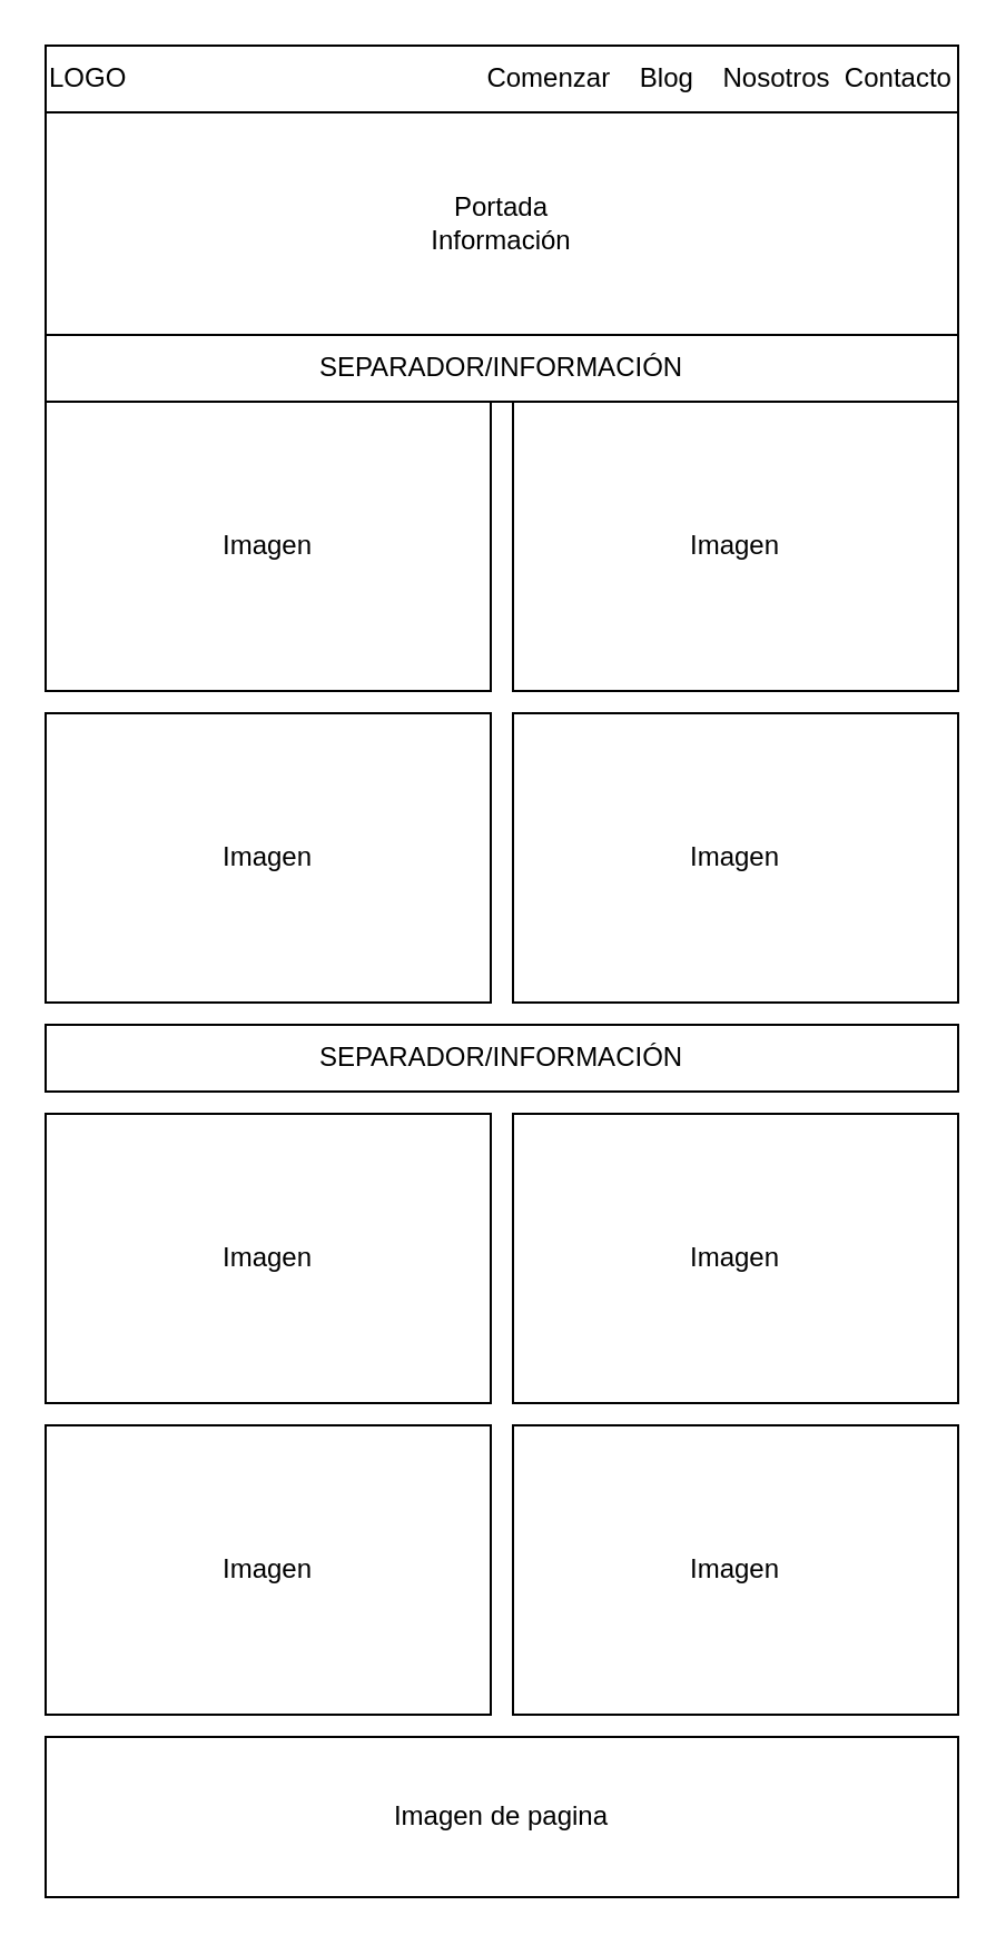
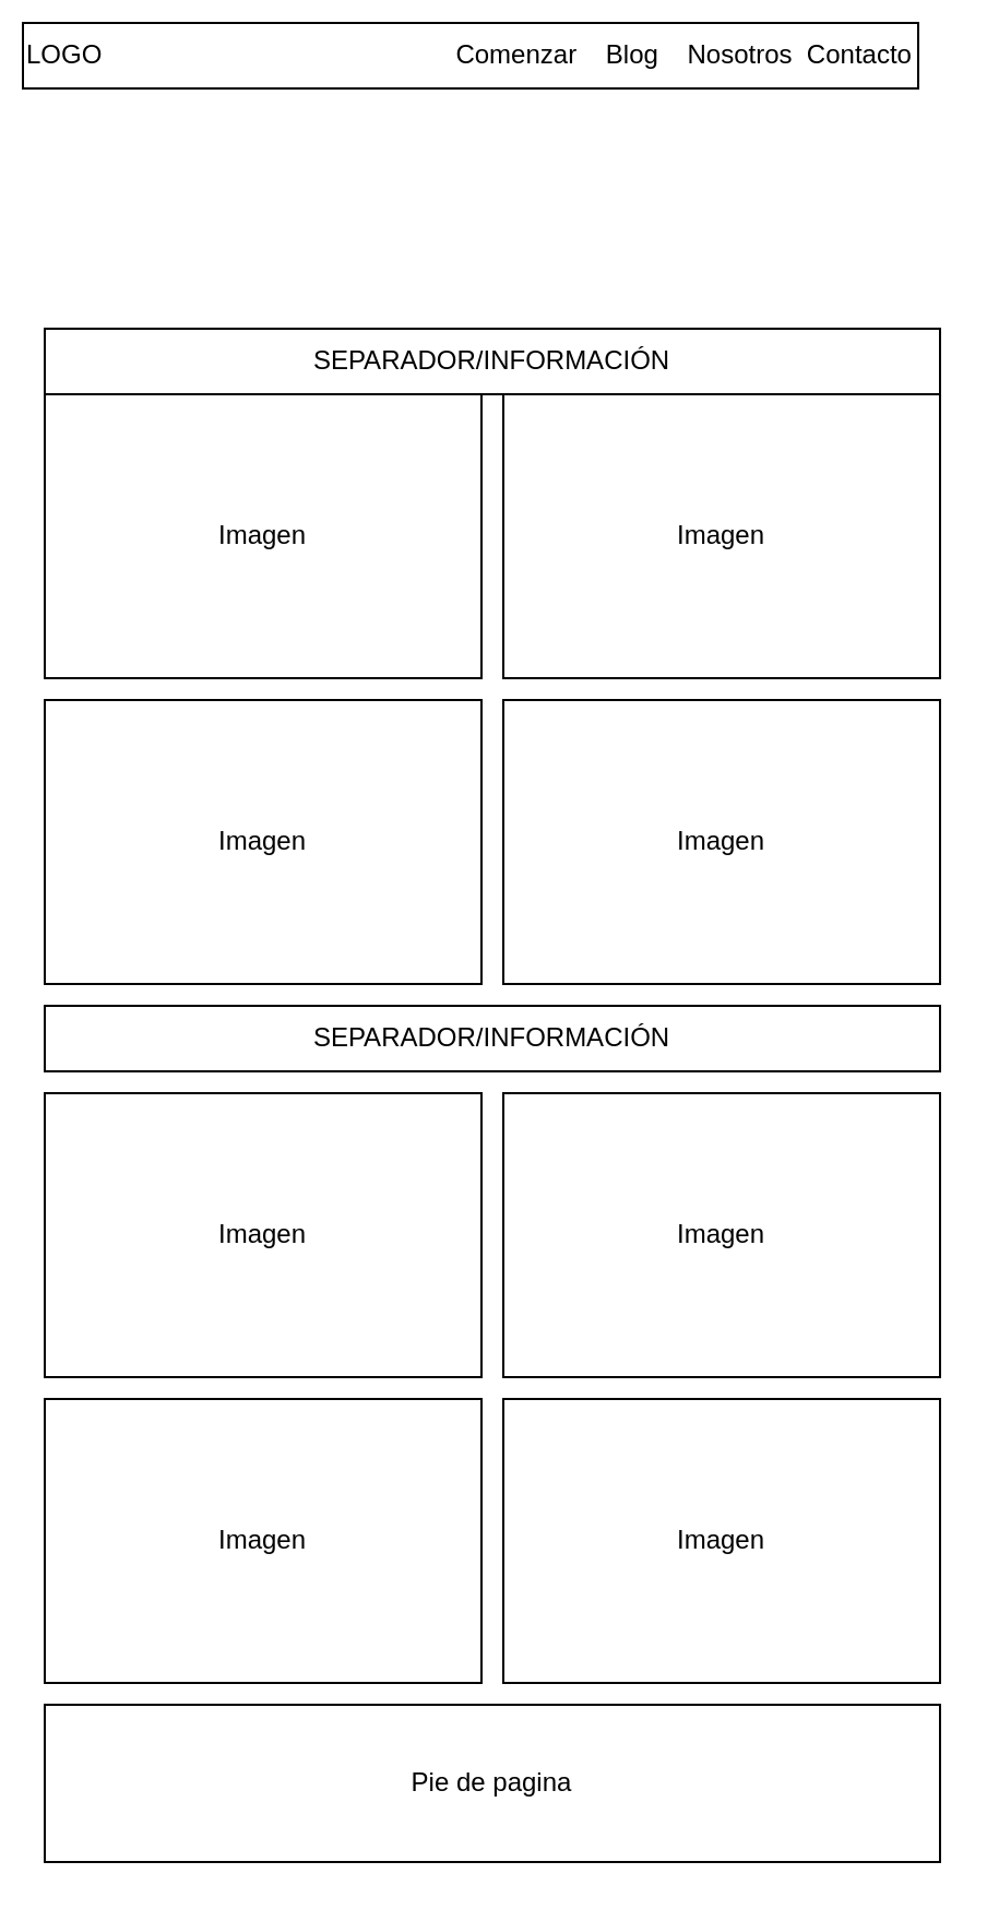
- <mxCell id="2" value="LOGO&amp;nbsp; &amp;nbsp;&lt;span style=&quot;white-space: pre&quot;&gt;&#09;&lt;/span&gt;&lt;span style=&quot;white-space: pre&quot;&gt;&#09;&lt;/span&gt;&lt;span style=&quot;white-space: pre&quot;&gt;&#09;&lt;/span&gt;&lt;span style=&quot;white-space: pre&quot;&gt;&#09;&lt;/span&gt;&lt;span style=&quot;white-space: pre&quot;&gt;&#09;&lt;/span&gt;&lt;span style=&quot;white-space: pre&quot;&gt;&#09;&lt;/span&gt; &amp;nbsp; Comenzar&amp;nbsp; &amp;nbsp; Blog&amp;nbsp; &amp;nbsp; Nosotros&amp;nbsp; Contacto" style="rounded=0;whiteSpace=wrap;html=1;align=left;" parent="1" vertex="1"><mxGeometry width="410" height="30" as="geometry" x="20" y="20" /></mxCell>
+ <mxCell id="2" value="LOGO&amp;nbsp; &amp;nbsp;&lt;span style=&quot;white-space: pre&quot;&gt;&#09;&lt;/span&gt;&lt;span style=&quot;white-space: pre&quot;&gt;&#09;&lt;/span&gt;&lt;span style=&quot;white-space: pre&quot;&gt;&#09;&lt;/span&gt;&lt;span style=&quot;white-space: pre&quot;&gt;&#09;&lt;/span&gt;&lt;span style=&quot;white-space: pre&quot;&gt;&#09;&lt;/span&gt;&lt;span style=&quot;white-space: pre&quot;&gt;&#09;&lt;/span&gt; &amp;nbsp; Comenzar&amp;nbsp; &amp;nbsp; Blog&amp;nbsp; &amp;nbsp; Nosotros&amp;nbsp; Contacto" style="rounded=0;whiteSpace=wrap;html=1;align=left;" parent="1" vertex="1"><mxGeometry x="10" y="10" width="410" height="30" as="geometry" /></mxCell>
- <mxCell id="3" value="Portada&lt;br&gt;Información" style="rounded=0;whiteSpace=wrap;html=1;" parent="1" vertex="1"><mxGeometry y="50" width="410" height="100" as="geometry" x="20" /></mxCell>
- <mxCell id="7" value="Imagen de pagina" style="rounded=0;whiteSpace=wrap;html=1;" parent="1" vertex="1"><mxGeometry y="780" width="410" height="72" as="geometry" x="20" /></mxCell>
+ <mxCell id="7" value="Pie de pagina" style="rounded=0;whiteSpace=wrap;html=1;" parent="1" vertex="1"><mxGeometry y="780" width="410" height="72" as="geometry" x="20" /></mxCell>
